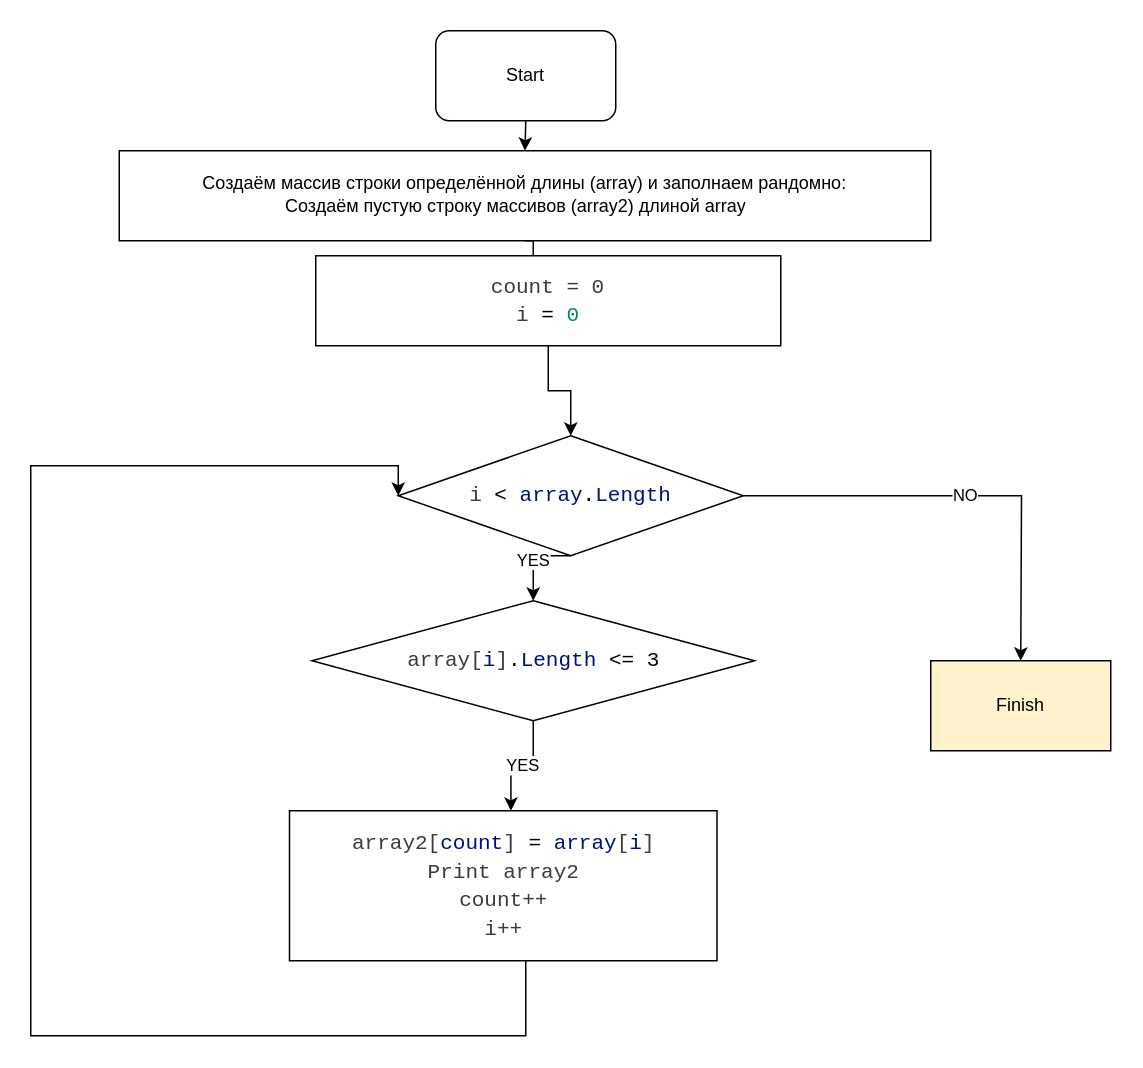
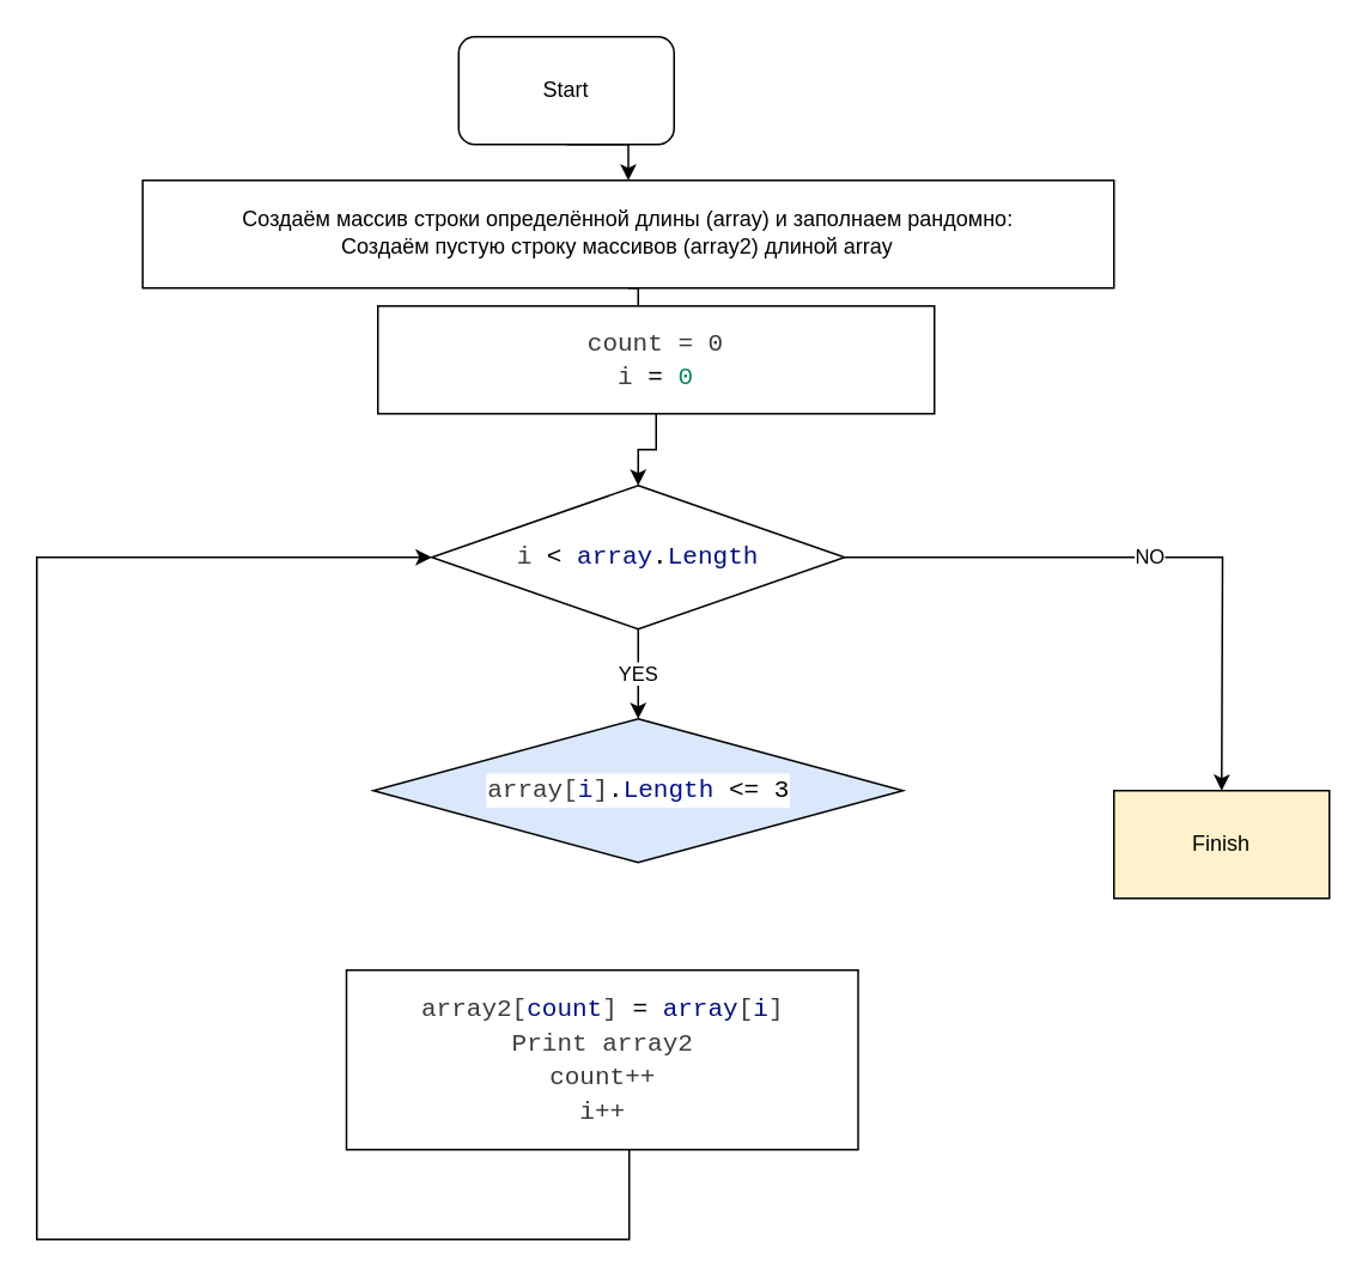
- <mxCell id="3" value="Start" style="rounded=1;whiteSpace=wrap;html=1;" vertex="1" parent="1"><mxGeometry x="290" y="20" width="120" height="60" as="geometry" /></mxCell>
+ <mxCell id="3" value="Start" style="rounded=1;whiteSpace=wrap;html=1;" vertex="1" parent="1"><mxGeometry x="255" y="20" width="120" height="60" as="geometry" /></mxCell>
- <mxCell id="10" value="&lt;div style=&quot;color: rgb(59, 59, 59); background-color: rgb(255, 255, 255); font-family: Consolas, &amp;quot;Courier New&amp;quot;, monospace; font-size: 14px; line-height: 19px;&quot;&gt;i &lt;span style=&quot;color: #000000;&quot;&gt;&amp;lt;&lt;/span&gt; &lt;span style=&quot;color: #001080;&quot;&gt;array&lt;/span&gt;&lt;span style=&quot;color: #000000;&quot;&gt;.&lt;/span&gt;&lt;span style=&quot;color: #001080;&quot;&gt;Length&lt;/span&gt;&lt;/div&gt;" style="rhombus;whiteSpace=wrap;html=1;" vertex="1" parent="1"><mxGeometry x="265" y="290" width="230" height="80" as="geometry" /></mxCell>
+ <mxCell id="10" value="&lt;div style=&quot;color: rgb(59, 59, 59); background-color: rgb(255, 255, 255); font-family: Consolas, &amp;quot;Courier New&amp;quot;, monospace; font-size: 14px; line-height: 19px;&quot;&gt;i &lt;span style=&quot;color: #000000;&quot;&gt;&amp;lt;&lt;/span&gt; &lt;span style=&quot;color: #001080;&quot;&gt;array&lt;/span&gt;&lt;span style=&quot;color: #000000;&quot;&gt;.&lt;/span&gt;&lt;span style=&quot;color: #001080;&quot;&gt;Length&lt;/span&gt;&lt;/div&gt;" style="rhombus;whiteSpace=wrap;html=1;" vertex="1" parent="1"><mxGeometry x="240" y="270" width="230" height="80" as="geometry" /></mxCell>
- <mxCell id="12" value="&lt;div style=&quot;color: rgb(59, 59, 59); background-color: rgb(255, 255, 255); font-family: Consolas, &amp;quot;Courier New&amp;quot;, monospace; font-size: 14px; line-height: 19px;&quot;&gt;array[&lt;span style=&quot;color: #001080;&quot;&gt;i&lt;/span&gt;]&lt;span style=&quot;color: #000000;&quot;&gt;.&lt;/span&gt;&lt;span style=&quot;color: #001080;&quot;&gt;Length&lt;/span&gt; &lt;span style=&quot;color: #000000;&quot;&gt;&amp;lt;= 3&lt;/span&gt;&lt;/div&gt;" style="rhombus;whiteSpace=wrap;html=1;" vertex="1" parent="1"><mxGeometry x="207.5" y="400" width="295" height="80" as="geometry" /></mxCell>
+ <mxCell id="12" value="&lt;div style=&quot;color: rgb(59, 59, 59); background-color: rgb(255, 255, 255); font-family: Consolas, &amp;quot;Courier New&amp;quot;, monospace; font-size: 14px; line-height: 19px;&quot;&gt;array[&lt;span style=&quot;color: #001080;&quot;&gt;i&lt;/span&gt;]&lt;span style=&quot;color: #000000;&quot;&gt;.&lt;/span&gt;&lt;span style=&quot;color: #001080;&quot;&gt;Length&lt;/span&gt; &lt;span style=&quot;color: #000000;&quot;&gt;&amp;lt;= 3&lt;/span&gt;&lt;/div&gt;" style="rhombus;whiteSpace=wrap;html=1;fillColor=#dae8fc;" vertex="1" parent="1"><mxGeometry x="207.5" y="400" width="295" height="80" as="geometry" /></mxCell>
- <mxCell id="11" value="YES" style="edgeStyle=orthogonalEdgeStyle;rounded=0;orthogonalLoop=1;jettySize=auto;html=1;exitX=0.5;exitY=1;exitDx=0;exitDy=0;entryX=0.518;entryY=0;entryDx=0;entryDy=0;entryPerimeter=0;" edge="1" parent="1" source="12" target="14"><mxGeometry relative="1" as="geometry"><mxPoint x="354.793" y="530" as="targetPoint" /></mxGeometry></mxCell>
